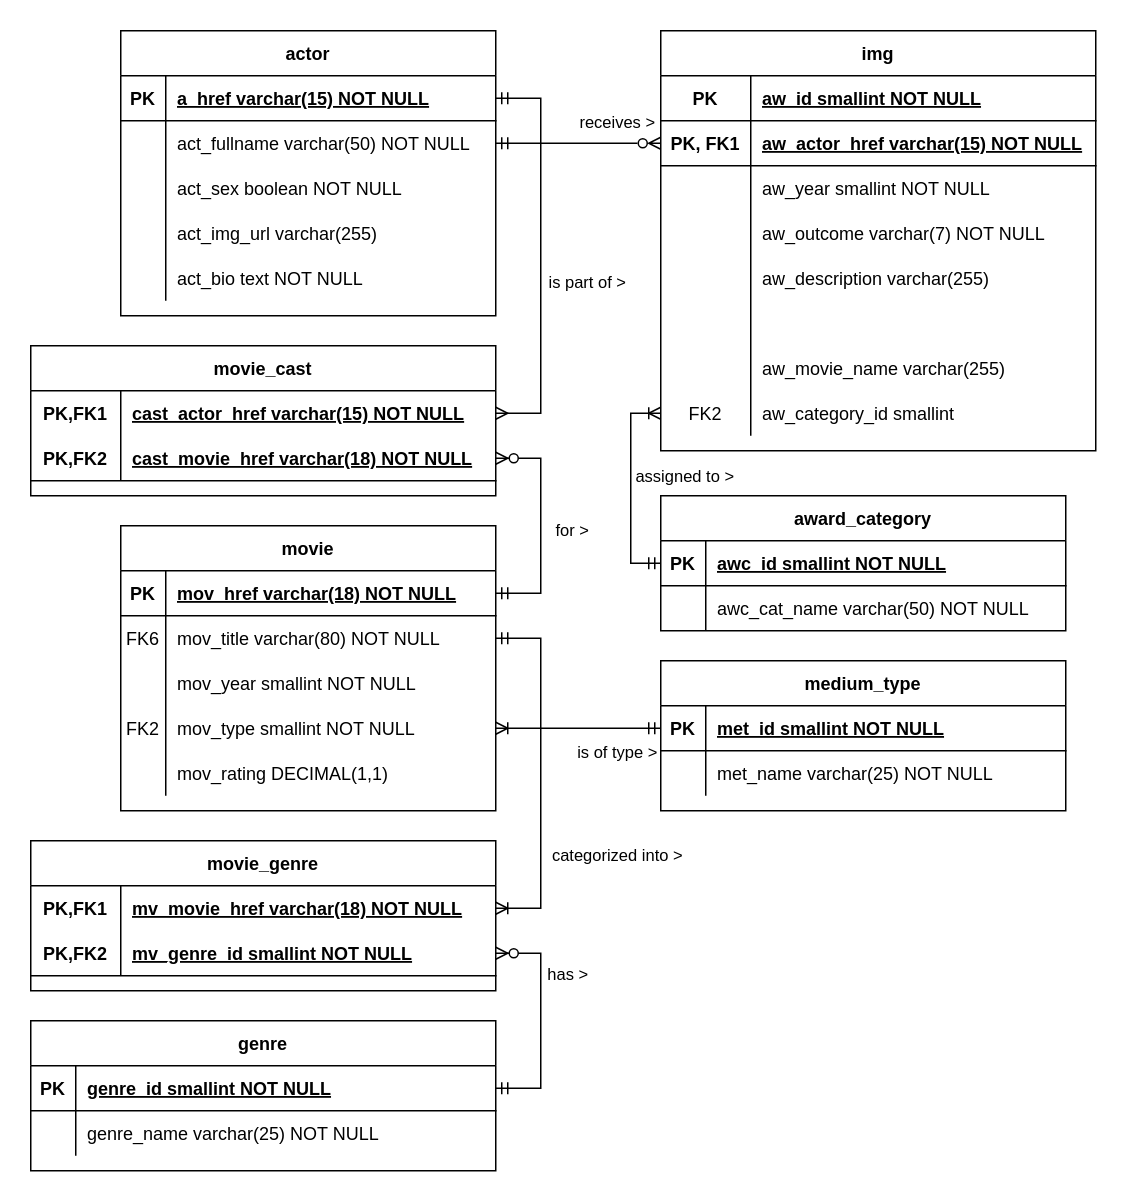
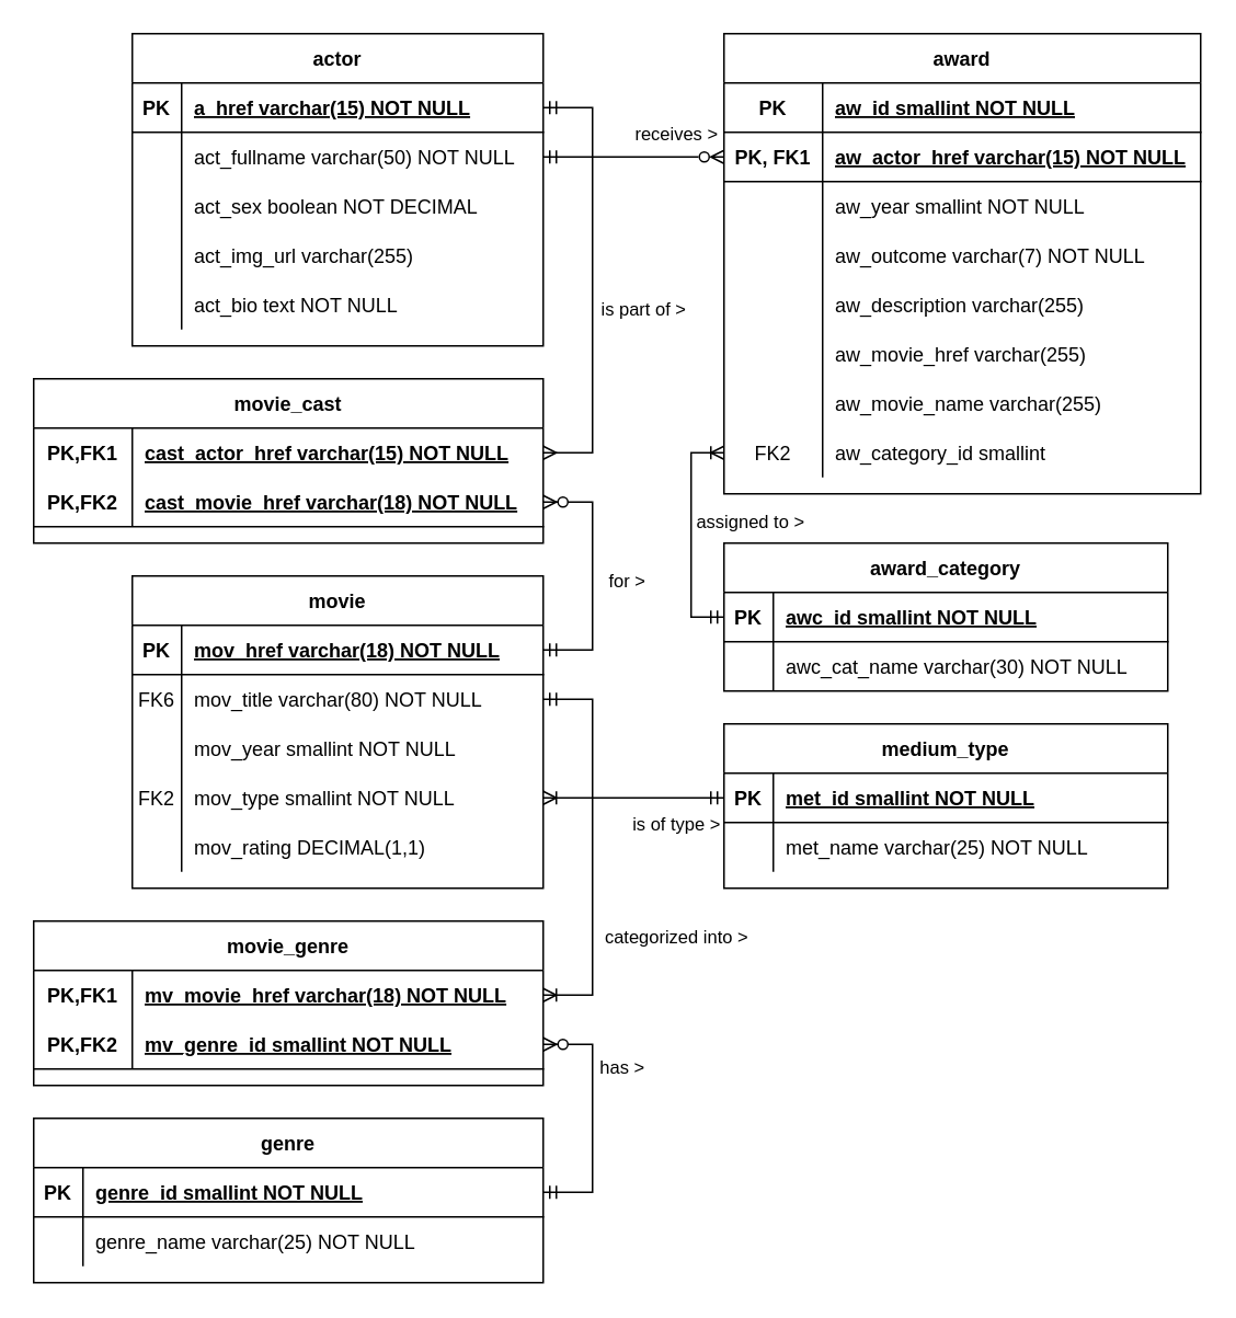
- <mxCell id="2" value="img" style="shape=table;startSize=30;container=1;collapsible=1;childLayout=tableLayout;fixedRows=1;rowLines=0;fontStyle=1;align=center;resizeLast=1;" parent="1" vertex="1"><mxGeometry x="440" y="20" width="290" height="280" as="geometry" /></mxCell>
+ <mxCell id="2" value="award" style="shape=table;startSize=30;container=1;collapsible=1;childLayout=tableLayout;fixedRows=1;rowLines=0;fontStyle=1;align=center;resizeLast=1;" parent="1" vertex="1"><mxGeometry x="440" y="20" width="290" height="280" as="geometry" /></mxCell>
- <mxCell id="52" value="act_sex boolean NOT NULL" style="shape=partialRectangle;overflow=hidden;connectable=0;fillColor=none;top=0;left=0;bottom=0;right=0;align=left;spacingLeft=6;" parent="50" vertex="1"><mxGeometry x="30" width="220" height="30" as="geometry"><mxRectangle width="220" height="30" as="alternateBounds" /></mxGeometry></mxCell>
+ <mxCell id="52" value="act_sex boolean NOT DECIMAL" style="shape=partialRectangle;overflow=hidden;connectable=0;fillColor=none;top=0;left=0;bottom=0;right=0;align=left;spacingLeft=6;" parent="50" vertex="1"><mxGeometry x="30" width="220" height="30" as="geometry"><mxRectangle width="220" height="30" as="alternateBounds" /></mxGeometry></mxCell>
+ <mxCell id="20" value="aw_movie_href varchar(255)" style="shape=partialRectangle;overflow=hidden;connectable=0;fillColor=none;top=0;left=0;bottom=0;right=0;align=left;spacingLeft=6;" vertex="1" parent="18"><mxGeometry x="60" width="230" height="30" as="geometry"><mxRectangle width="230" height="30" as="alternateBounds" /></mxGeometry></mxCell>
- <mxCell id="104" value="awc_cat_name varchar(50) NOT NULL" style="shape=partialRectangle;connectable=0;fillColor=none;top=0;left=0;bottom=0;right=0;align=left;spacingLeft=6;overflow=hidden;" parent="102" vertex="1"><mxGeometry x="30" width="240" height="30" as="geometry"><mxRectangle width="240" height="30" as="alternateBounds" /></mxGeometry></mxCell>
+ <mxCell id="104" value="awc_cat_name varchar(30) NOT NULL" style="shape=partialRectangle;connectable=0;fillColor=none;top=0;left=0;bottom=0;right=0;align=left;spacingLeft=6;overflow=hidden;" parent="102" vertex="1"><mxGeometry x="30" width="240" height="30" as="geometry"><mxRectangle width="240" height="30" as="alternateBounds" /></mxGeometry></mxCell>
